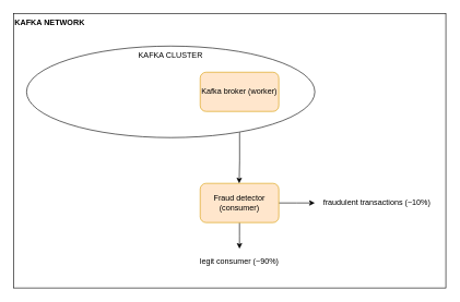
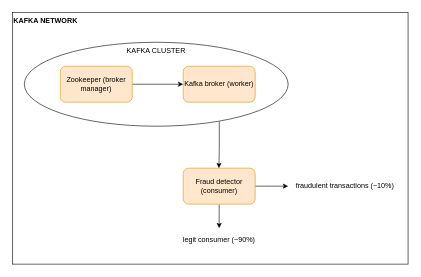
+ <mxCell id="5" value="Zookeeper (broker manager)" style="rounded=1;whiteSpace=wrap;html=1;fillColor=#ffe6cc;strokeColor=#d79b00;" parent="1" vertex="1"><mxGeometry x="100" y="110" width="120" height="60" as="geometry" /></mxCell>
+ <mxCell id="4" style="edgeStyle=orthogonalEdgeStyle;rounded=0;orthogonalLoop=1;jettySize=auto;html=1;exitX=1;exitY=0.5;exitDx=0;exitDy=0;entryX=0;entryY=0.5;entryDx=0;entryDy=0;" parent="1" source="5" target="6" edge="1"><mxGeometry relative="1" as="geometry" /></mxCell>
